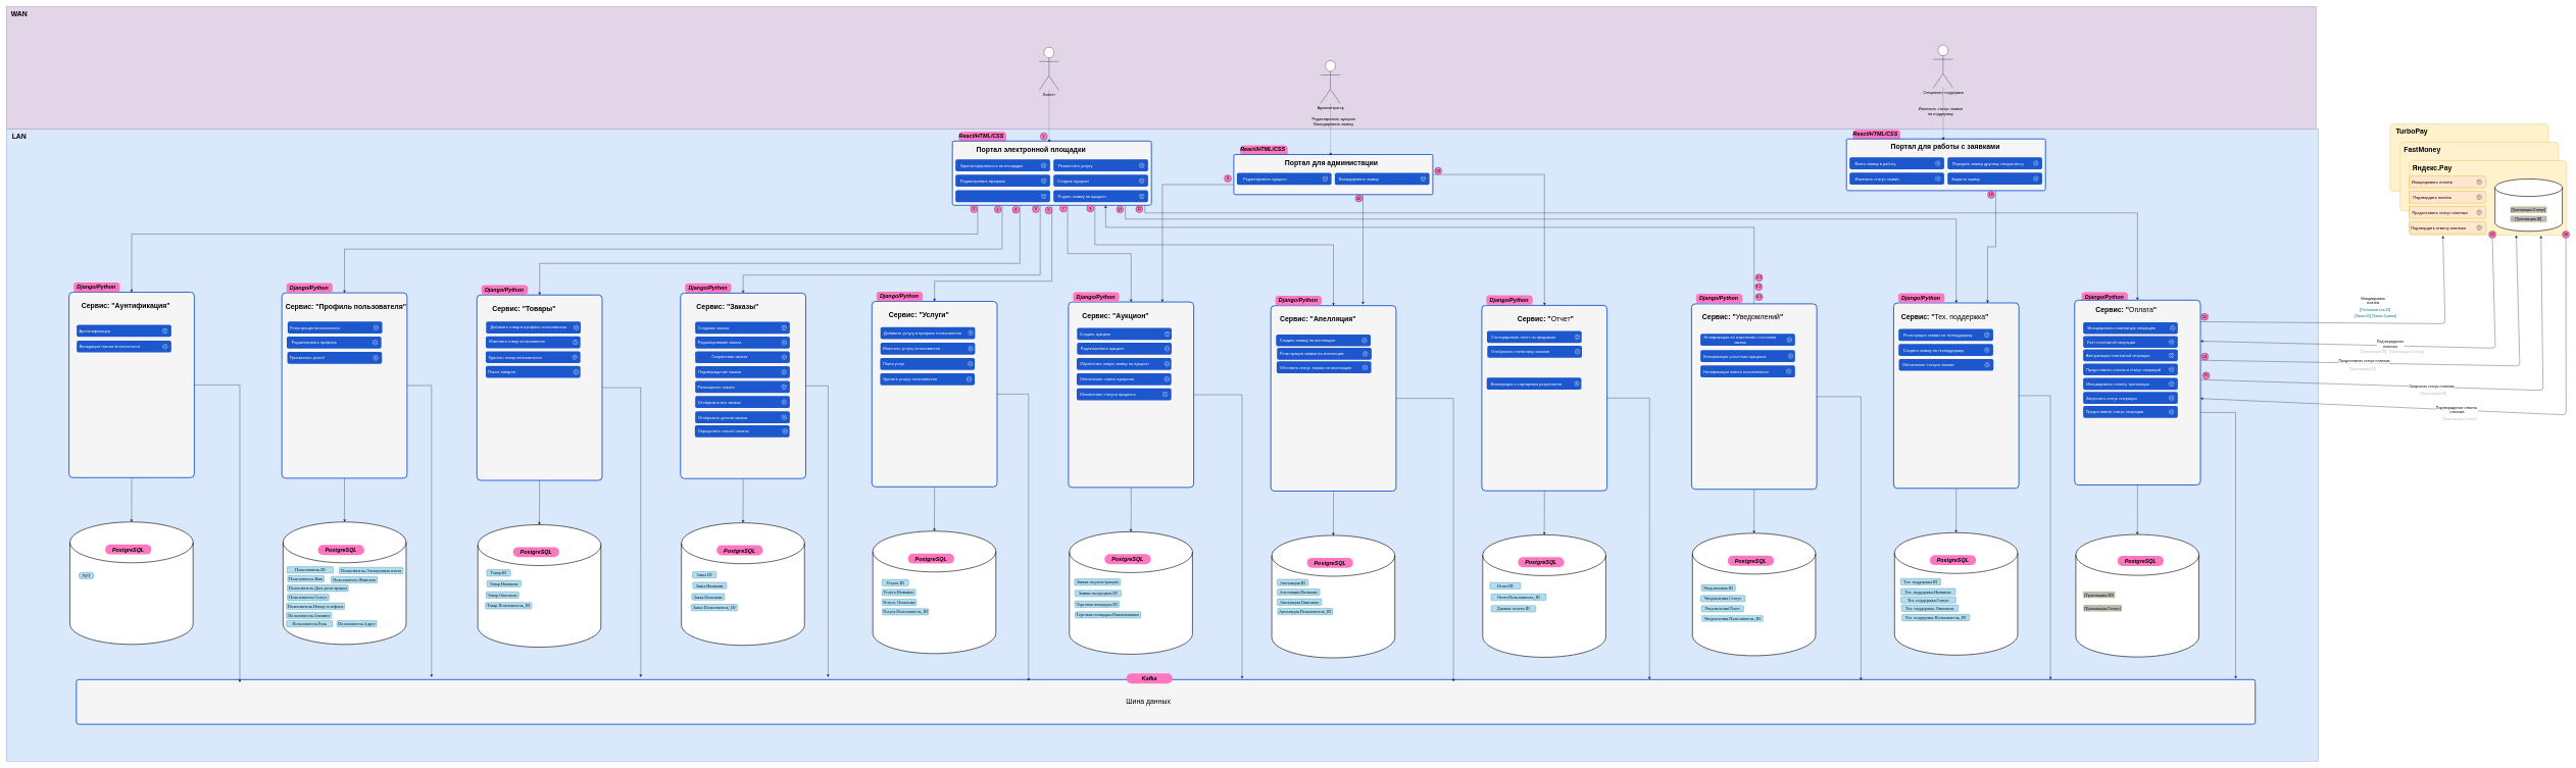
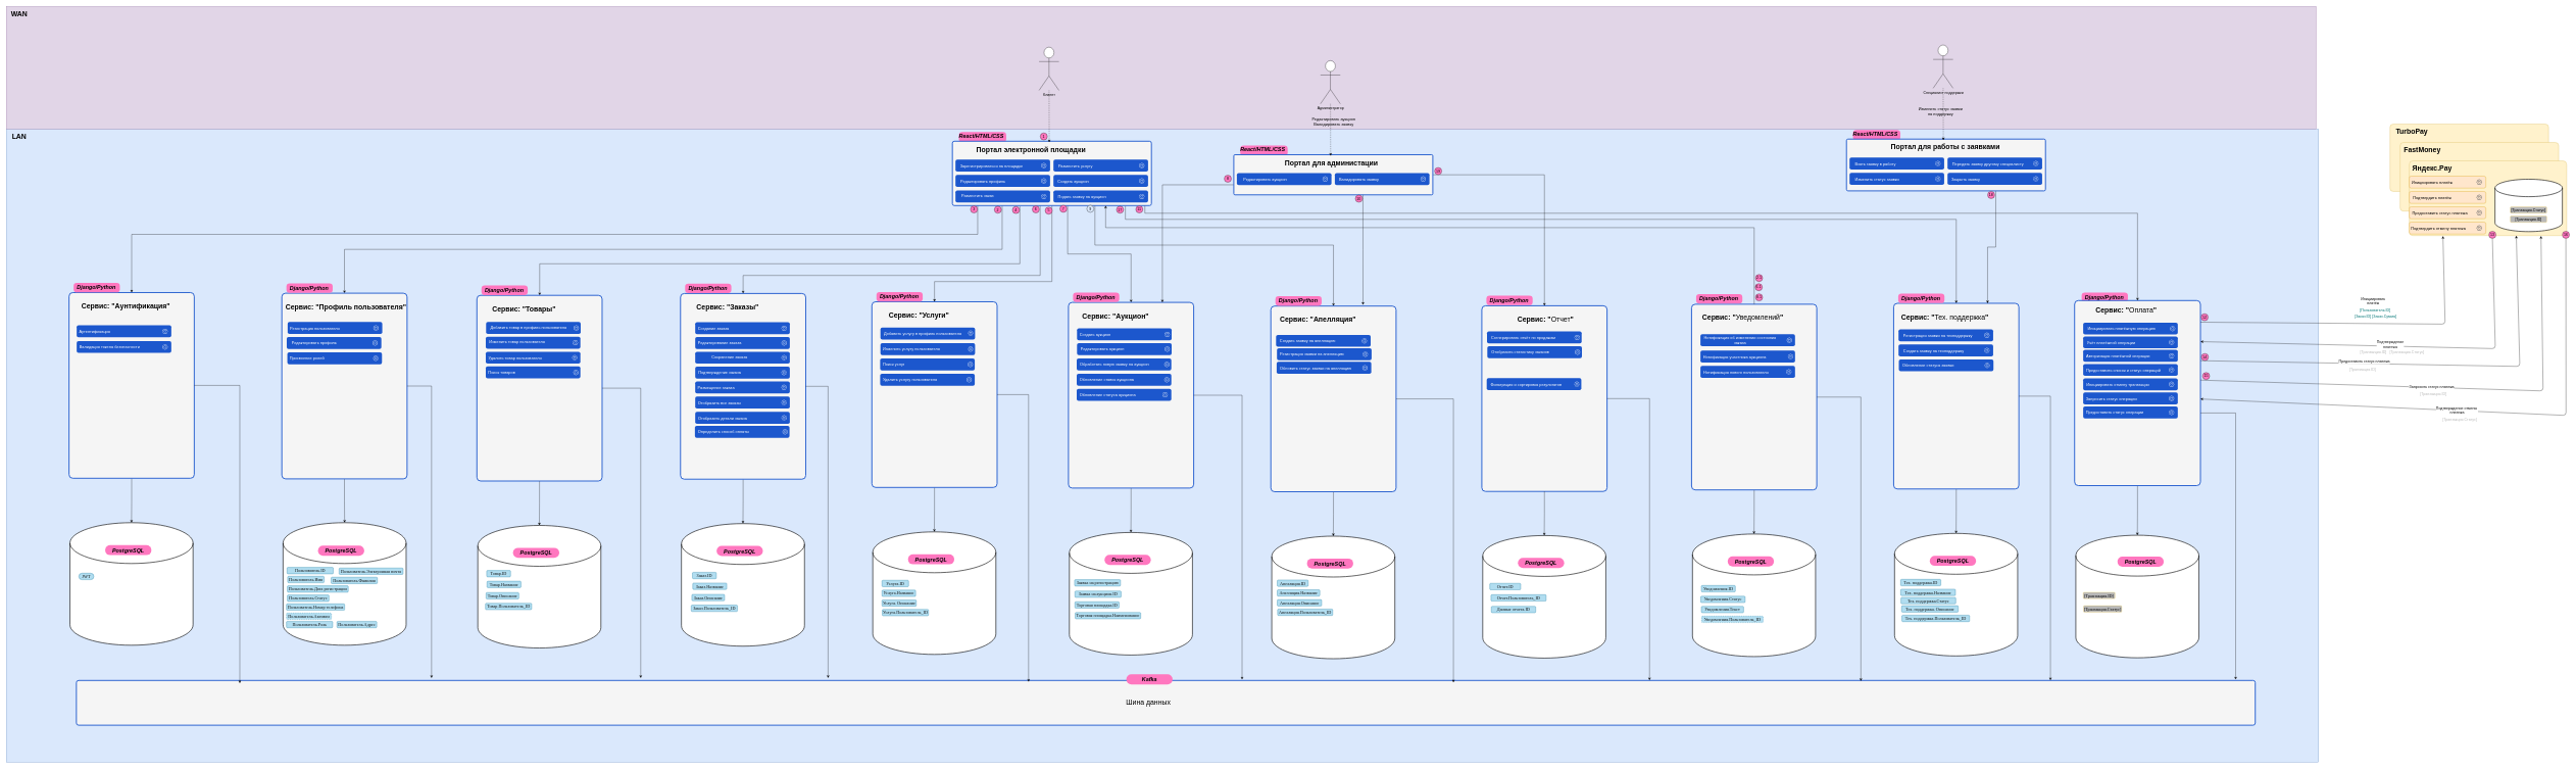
+ <mxCell id="78" value="Разместить заказ" style="text;html=1;align=center;verticalAlign=middle;whiteSpace=wrap;rounded=1;fontSize=13;fontColor=#FFFFFF;" parent="75" vertex="1"><mxGeometry x="14" y="3" width="117" height="30" as="geometry" /></mxCell>
- <mxCell id="474" value="9" style="ellipse;whiteSpace=wrap;html=1;aspect=fixed;rounded=1;fillColor=#FF77BF;" parent="1" vertex="1"><mxGeometry x="3549" y="669" width="23" height="23" as="geometry" /></mxCell>
+ <mxCell id="474" value="9" style="ellipse;whiteSpace=wrap;html=1;aspect=fixed;rounded=1;fillColor=#dae8fc;" parent="1" vertex="1"><mxGeometry x="3549" y="669" width="23" height="23" as="geometry" /></mxCell>
- <mxCell id="342" value="&lt;p style=&quot;margin: 0px 0px 0px 13px; text-indent: -13px; font-variant-numeric: normal; font-variant-east-asian: normal; font-variant-alternates: normal; font-kerning: auto; font-optical-sizing: auto; font-feature-settings: normal; font-variation-settings: normal; font-variant-position: normal; font-stretch: normal; font-size: 14px; line-height: normal; color: rgb(14, 14, 14); text-align: start;&quot; class=&quot;p1&quot;&gt;&lt;font face=&quot;Times New Roman&quot;&gt;Пользователь.Активен&lt;/font&gt;&lt;/p&gt;" style="rounded=1;whiteSpace=wrap;html=1;fillColor=#b1ddf0;strokeColor=#10739e;" parent="1" vertex="1"><mxGeometry x="935" y="2000" width="147" height="21" as="geometry" /></mxCell>
+ <mxCell id="342" value="&lt;p style=&quot;margin: 0px 0px 0px 13px; text-indent: -13px; font-variant-numeric: normal; font-variant-east-asian: normal; font-variant-alternates: normal; font-kerning: auto; font-optical-sizing: auto; font-feature-settings: normal; font-variation-settings: normal; font-variant-position: normal; font-stretch: normal; font-size: 14px; line-height: normal; color: rgb(14, 14, 14); text-align: start;&quot; class=&quot;p1&quot;&gt;&lt;font face=&quot;Times New Roman&quot;&gt;Пользователь.Активен&lt;/font&gt;&lt;/p&gt;" style="rounded=1;whiteSpace=wrap;html=1;fillColor=#b1ddf0;strokeColor=#10739e;dashed=1;" parent="1" vertex="1"><mxGeometry x="935" y="2000" width="147" height="21" as="geometry" /></mxCell>
